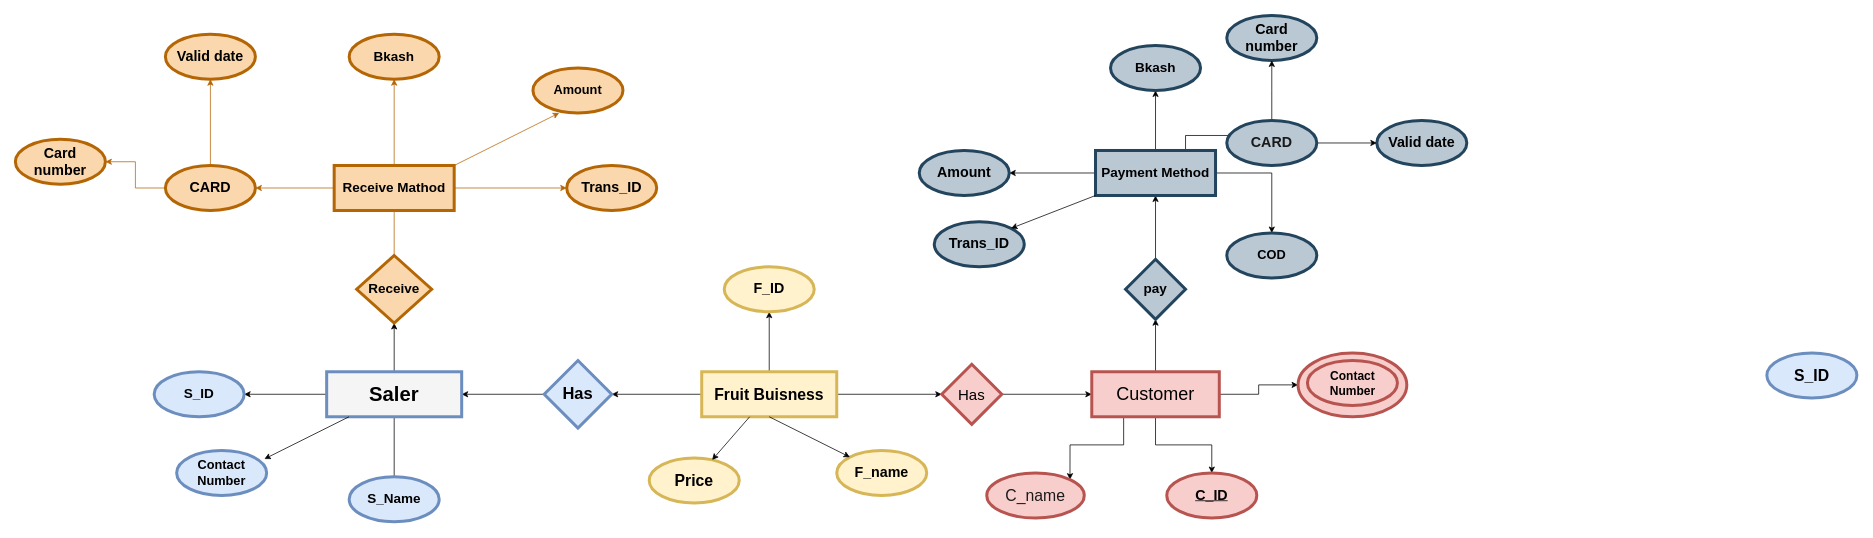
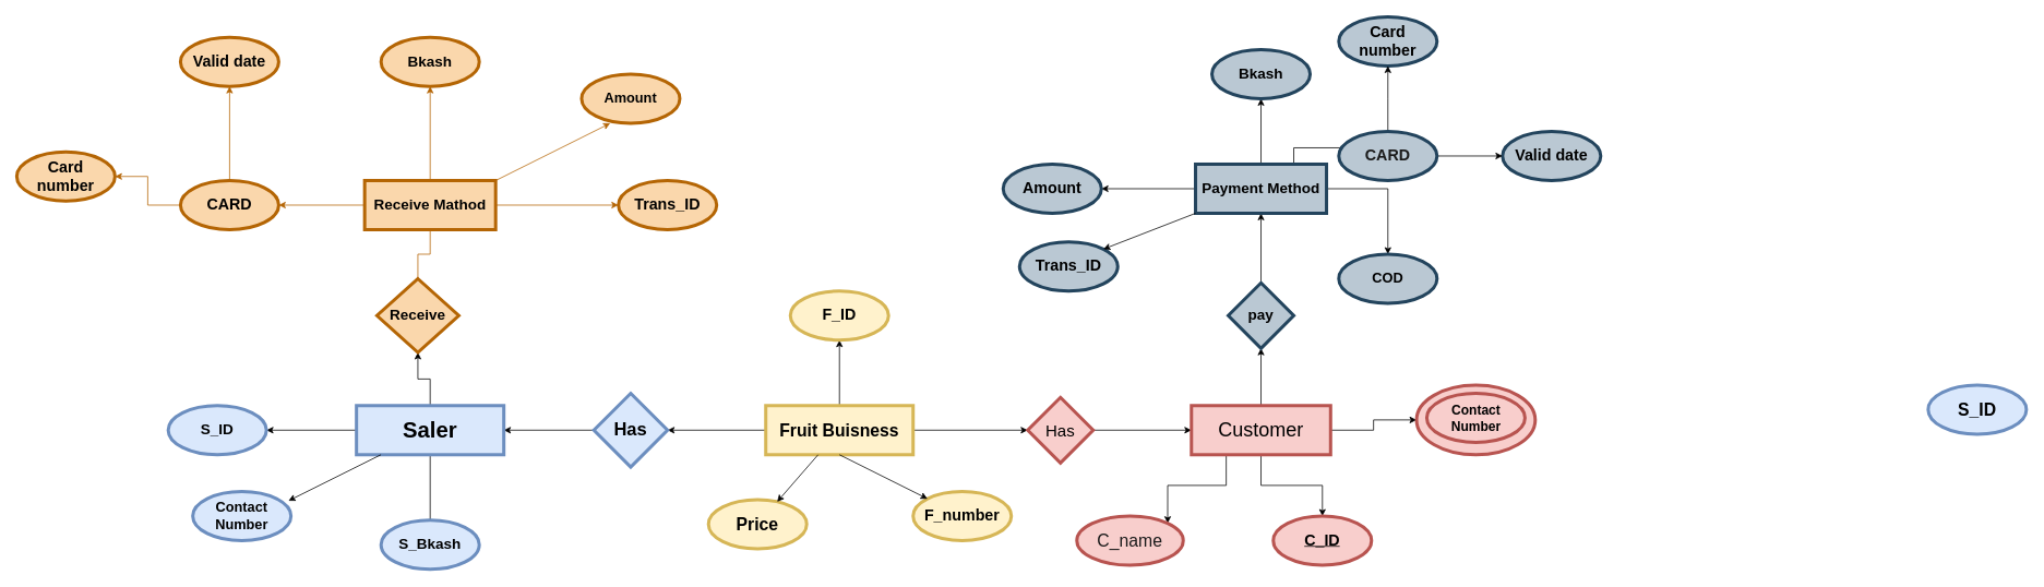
- <mxCell id="49" value="&lt;span style=&quot;font-size: 18px;&quot;&gt;&lt;b&gt;Receive&lt;/b&gt;&lt;/span&gt;" style="rhombus;whiteSpace=wrap;html=1;fillColor=#fad7ac;rounded=0;strokeWidth=4;strokeColor=#b46504;" vertex="1" parent="1"><mxGeometry x="475" y="340" width="100" height="90" as="geometry" /></mxCell>
+ <mxCell id="49" value="&lt;span style=&quot;font-size: 18px;&quot;&gt;&lt;b&gt;Receive&lt;/b&gt;&lt;/span&gt;" style="rhombus;whiteSpace=wrap;html=1;fillColor=#fad7ac;rounded=0;strokeWidth=4;strokeColor=#b46504;" vertex="1" parent="1"><mxGeometry x="460" y="340" width="100" height="90" as="geometry" /></mxCell>
- <mxCell id="18" value="&lt;font style=&quot;font-size: 27px;&quot;&gt;&lt;b&gt;Saler&lt;/b&gt;&lt;/font&gt;" style="whiteSpace=wrap;html=1;fillColor=#f5f5f5;strokeColor=#6c8ebf;rounded=0;strokeWidth=4;" vertex="1" parent="1"><mxGeometry x="435" y="495" width="180" height="60" as="geometry" /></mxCell>
+ <mxCell id="18" value="&lt;font style=&quot;font-size: 27px;&quot;&gt;&lt;b&gt;Saler&lt;/b&gt;&lt;/font&gt;" style="whiteSpace=wrap;html=1;fillColor=#dae8fc;strokeColor=#6c8ebf;rounded=0;strokeWidth=4;" vertex="1" parent="1"><mxGeometry x="435" y="495" width="180" height="60" as="geometry" /></mxCell>
- <mxCell id="35" value="&lt;b style=&quot;font-size: 19px;&quot;&gt;F_name&lt;/b&gt;" style="ellipse;whiteSpace=wrap;html=1;fillColor=#fff2cc;strokeColor=#d6b656;rounded=0;strokeWidth=4;fontSize=19;" vertex="1" parent="1"><mxGeometry x="1115" y="600" width="120" height="60" as="geometry" /></mxCell>
+ <mxCell id="35" value="&lt;b style=&quot;font-size: 19px;&quot;&gt;F_number&lt;/b&gt;" style="ellipse;whiteSpace=wrap;html=1;fillColor=#fff2cc;strokeColor=#d6b656;rounded=0;strokeWidth=4;fontSize=19;" vertex="1" parent="1"><mxGeometry x="1115" y="600" width="120" height="60" as="geometry" /></mxCell>
- <mxCell id="59" value="S_Name" style="ellipse;whiteSpace=wrap;html=1;fillColor=#dae8fc;strokeColor=#6c8ebf;rounded=0;strokeWidth=4;fontStyle=1;fontSize=18;" vertex="1" parent="1"><mxGeometry x="465" y="635" width="120" height="60" as="geometry" /></mxCell>
+ <mxCell id="59" value="S_Bkash" style="ellipse;whiteSpace=wrap;html=1;fillColor=#dae8fc;strokeColor=#6c8ebf;rounded=0;strokeWidth=4;fontStyle=1;fontSize=18;" vertex="1" parent="1"><mxGeometry x="465" y="635" width="120" height="60" as="geometry" /></mxCell>
